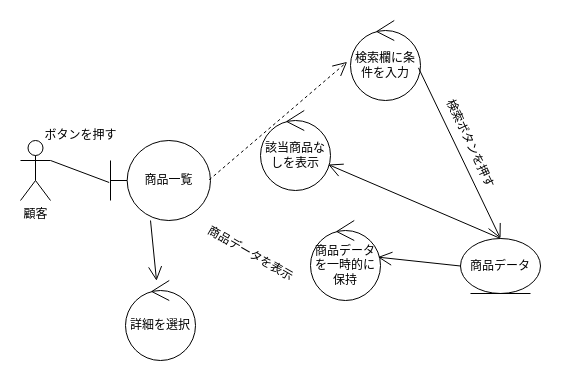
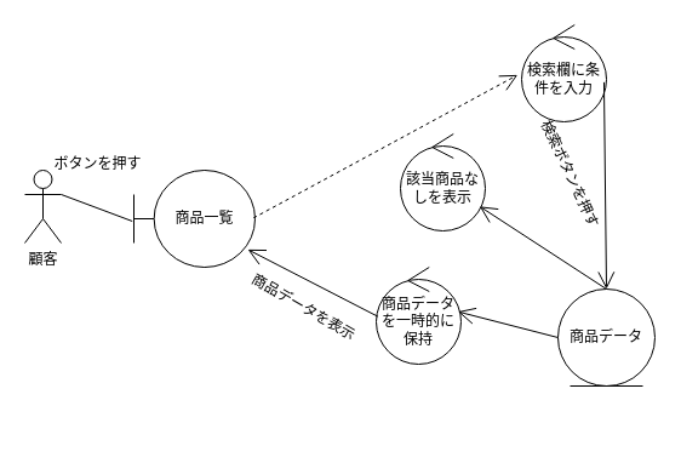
- <mxCell id="6" value="検索欄に条件を入力" style="ellipse;shape=umlControl;whiteSpace=wrap;html=1;" parent="1" vertex="1"><mxGeometry x="350" y="20" width="70" height="80" as="geometry" /></mxCell>
+ <mxCell id="6" value="検索欄に条件を入力" style="ellipse;shape=umlControl;whiteSpace=wrap;html=1;" parent="1" vertex="1"><mxGeometry x="430" y="20" width="70" height="80" as="geometry" /></mxCell>
- <mxCell id="11" value="該当商品なしを表示" style="ellipse;shape=umlControl;whiteSpace=wrap;html=1;" parent="1" vertex="1"><mxGeometry x="260" y="110" width="70" height="80" as="geometry" /></mxCell>
+ <mxCell id="11" value="該当商品なしを表示" style="ellipse;shape=umlControl;whiteSpace=wrap;html=1;" parent="1" vertex="1"><mxGeometry x="330" y="110" width="70" height="80" as="geometry" /></mxCell>
+ <mxCell id="17" value="" style="endArrow=open;endFill=1;endSize=12;html=1;exitX=0.019;exitY=0.508;exitDx=0;exitDy=0;exitPerimeter=0;entryX=0.94;entryY=0.817;entryDx=0;entryDy=0;entryPerimeter=0;" edge="1" parent="1" source="15" target="3"><mxGeometry width="160" relative="1" as="geometry"><mxPoint x="210" y="180" as="sourcePoint" /><mxPoint x="370" y="180" as="targetPoint" /></mxGeometry></mxCell>
- <mxCell id="10" value="" style="endArrow=open;endFill=1;endSize=12;html=1;exitX=0.4;exitY=1;exitDx=0;exitDy=0;exitPerimeter=0;" parent="1" source="3" target="9" edge="1"><mxGeometry width="160" relative="1" as="geometry"><mxPoint x="160" y="280" as="sourcePoint" /><mxPoint x="160" y="310" as="targetPoint" /></mxGeometry></mxCell>
- <mxCell id="7" value="商品データ" style="ellipse;shape=umlEntity;whiteSpace=wrap;html=1;" parent="1" vertex="1"><mxGeometry x="460" y="238" width="80" height="55" as="geometry" /></mxCell>
+ <mxCell id="7" value="商品データ" style="ellipse;shape=umlEntity;whiteSpace=wrap;html=1;" parent="1" vertex="1"><mxGeometry x="460" y="238" width="80" height="80" as="geometry" /></mxCell>
- <mxCell id="9" value="詳細を選択" style="ellipse;shape=umlControl;whiteSpace=wrap;html=1;" parent="1" vertex="1"><mxGeometry x="125" y="280" width="70" height="80" as="geometry" /></mxCell>
